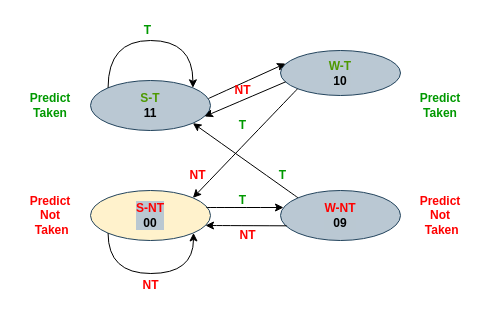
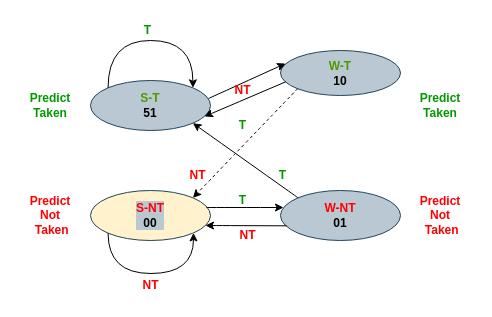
- <mxCell id="2" value="&lt;font color=&quot;#4d9900&quot;&gt;S-T&lt;/font&gt;&lt;br&gt;11" style="ellipse;whiteSpace=wrap;html=1;fontStyle=1;labelBackgroundColor=#bac8d2;fillColor=#bac8d3;strokeColor=#23445d;" vertex="1" parent="1"><mxGeometry x="90" y="80" width="120" height="50" as="geometry" /></mxCell>
+ <mxCell id="2" value="&lt;font color=&quot;#4d9900&quot;&gt;S-T&lt;/font&gt;&lt;br&gt;51" style="ellipse;whiteSpace=wrap;html=1;fontStyle=1;labelBackgroundColor=#bac8d2;fillColor=#bac8d3;strokeColor=#23445d;" vertex="1" parent="1"><mxGeometry x="90" y="80" width="120" height="50" as="geometry" /></mxCell>
- <mxCell id="12" value="" style="endArrow=classic;html=1;rounded=0;curved=1;exitX=0;exitY=1;exitDx=0;exitDy=0;entryX=1;entryY=0;entryDx=0;entryDy=0;fontStyle=1" edge="1" parent="1" source="3" target="5"><mxGeometry width="50" height="50" relative="1" as="geometry"><mxPoint x="265" y="205" as="sourcePoint" /><mxPoint x="315" y="155" as="targetPoint" /></mxGeometry></mxCell>
+ <mxCell id="12" value="" style="endArrow=classic;html=1;rounded=0;curved=1;exitX=0;exitY=1;exitDx=0;exitDy=0;entryX=1;entryY=0;entryDx=0;entryDy=0;fontStyle=1;dashed=1;" edge="1" parent="1" source="3" target="5"><mxGeometry width="50" height="50" relative="1" as="geometry"><mxPoint x="265" y="205" as="sourcePoint" /><mxPoint x="315" y="155" as="targetPoint" /></mxGeometry></mxCell>
- <mxCell id="4" value="&lt;font color=&quot;#ff0000&quot;&gt;W-NT&lt;br&gt;&lt;/font&gt;09" style="ellipse;whiteSpace=wrap;html=1;fontStyle=1;labelBackgroundColor=#bac8d2;fillColor=#bac8d3;strokeColor=#23445d;" vertex="1" parent="1"><mxGeometry x="280" y="190" width="120" height="50" as="geometry" /></mxCell>
+ <mxCell id="4" value="&lt;font color=&quot;#ff0000&quot;&gt;W-NT&lt;br&gt;&lt;/font&gt;01" style="ellipse;whiteSpace=wrap;html=1;fontStyle=1;labelBackgroundColor=#bac8d2;fillColor=#bac8d3;strokeColor=#23445d;" vertex="1" parent="1"><mxGeometry x="280" y="190" width="120" height="50" as="geometry" /></mxCell>
